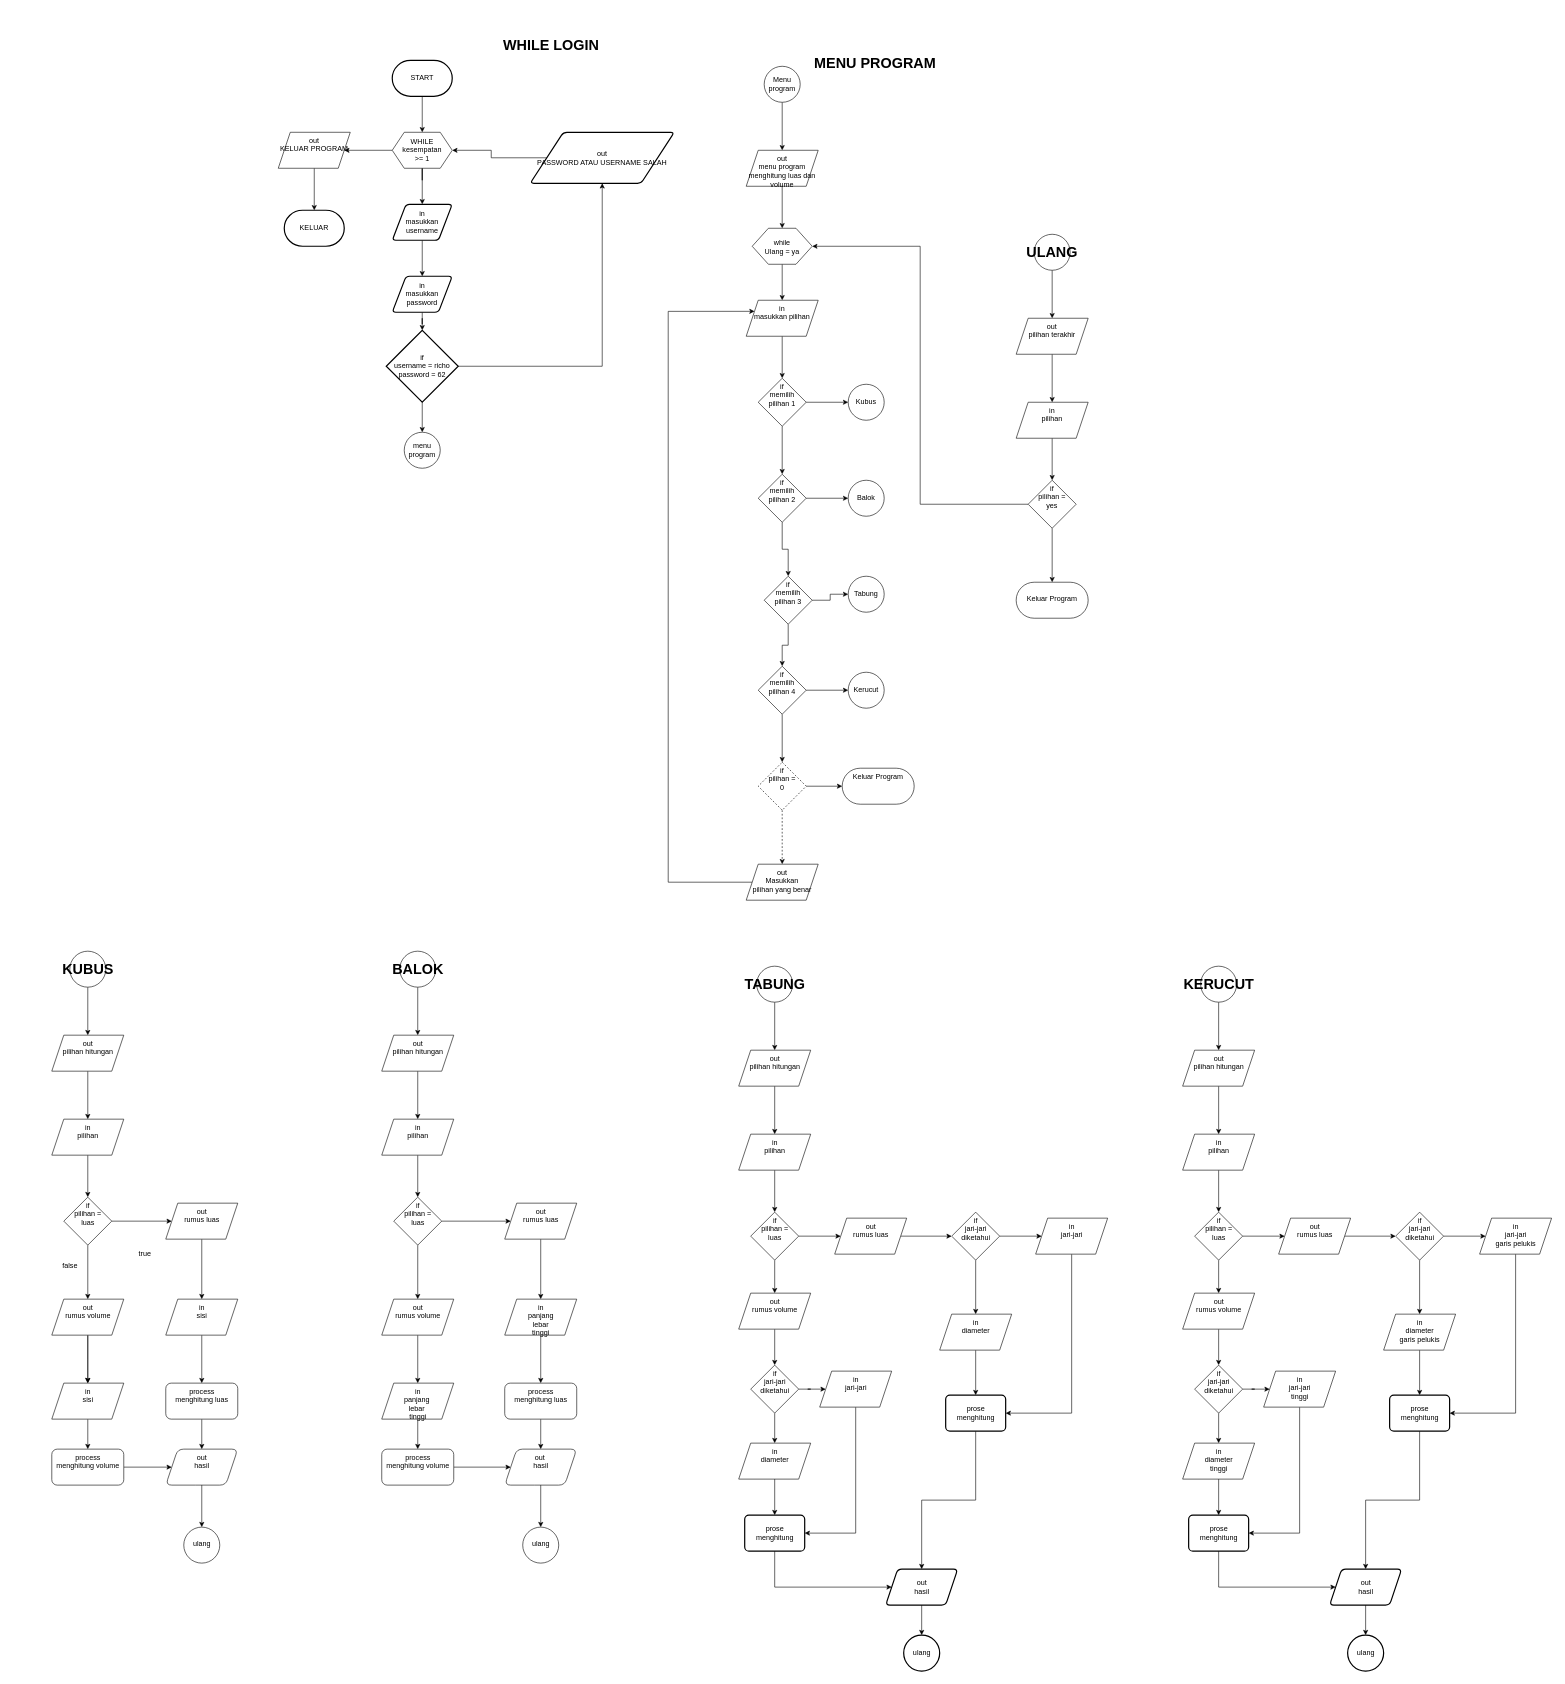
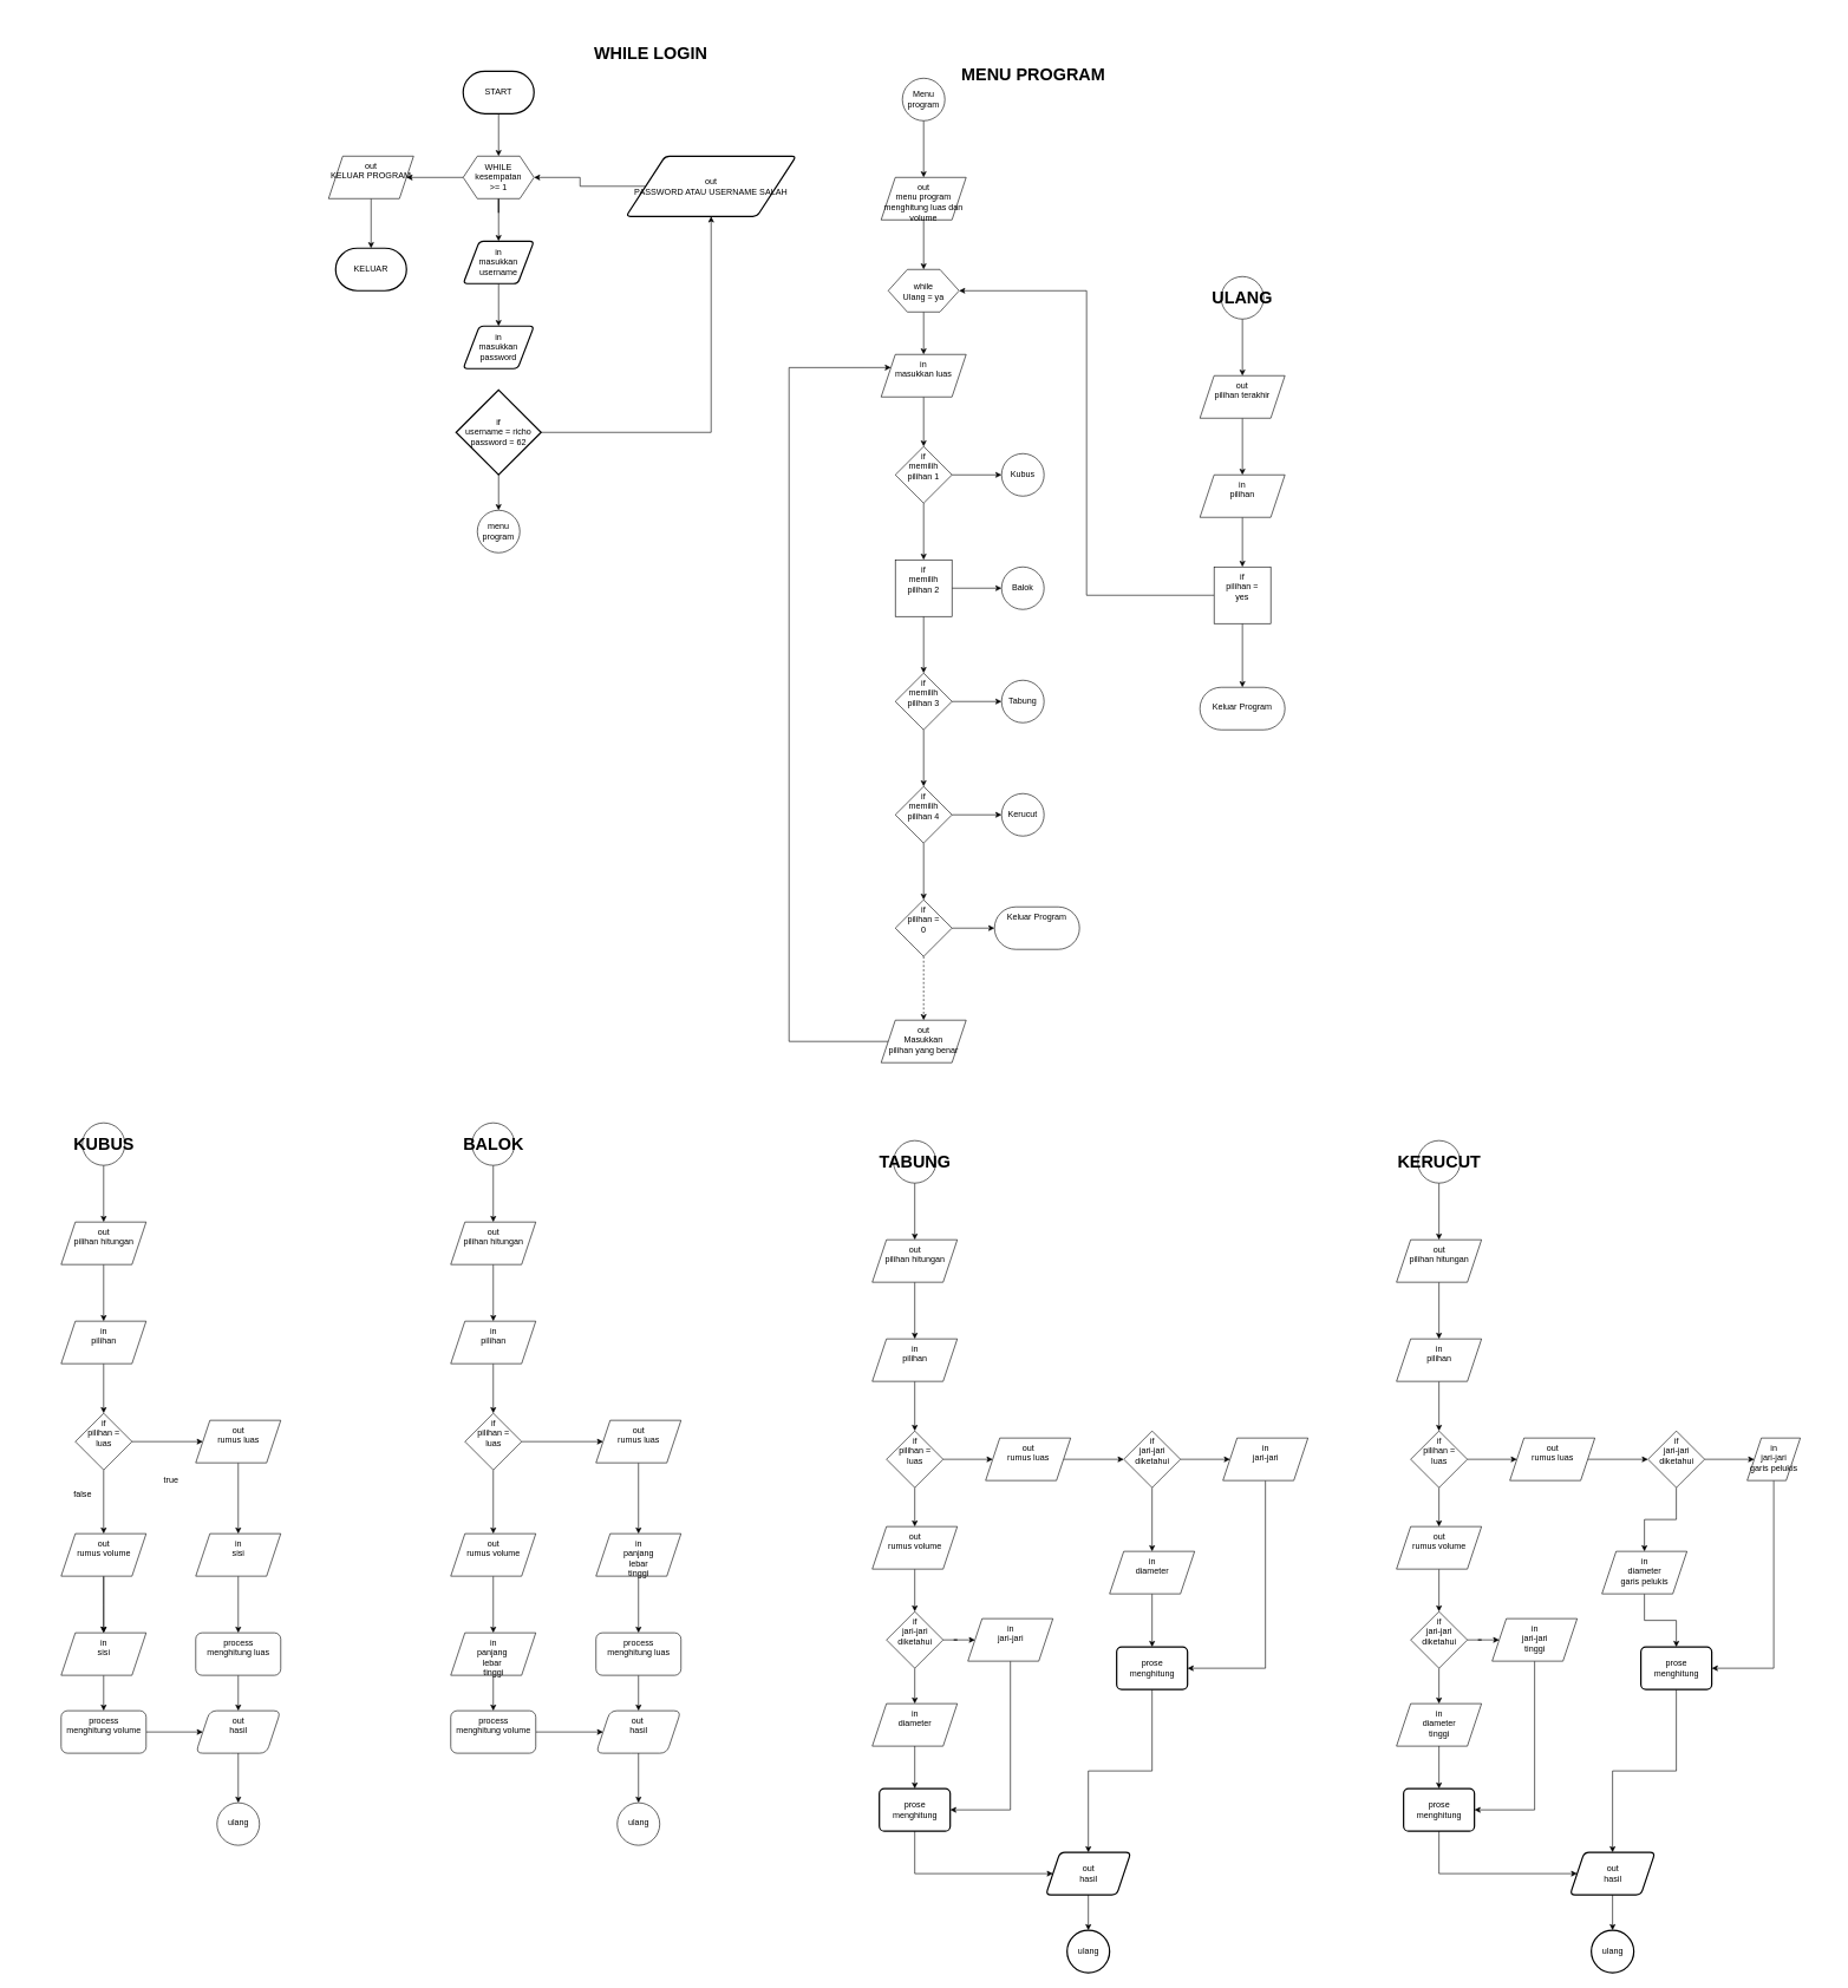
- <mxCell id="26" value="in&lt;div&gt;masukkan pilihan&lt;/div&gt;" style="shape=parallelogram;perimeter=parallelogramPerimeter;whiteSpace=wrap;html=1;fixedSize=1;verticalAlign=top;" vertex="1" parent="1"><mxGeometry x="1243" y="500" width="120" height="60" as="geometry" /></mxCell>
+ <mxCell id="26" value="in&lt;div&gt;masukkan luas&lt;/div&gt;" style="shape=parallelogram;perimeter=parallelogramPerimeter;whiteSpace=wrap;html=1;fixedSize=1;verticalAlign=top;" vertex="1" parent="1"><mxGeometry x="1243" y="500" width="120" height="60" as="geometry" /></mxCell>
- <mxCell id="5" value="" style="edgeStyle=orthogonalEdgeStyle;rounded=0;orthogonalLoop=1;jettySize=auto;html=1;" edge="1" parent="1" source="6" target="16"><mxGeometry relative="1" as="geometry" /></mxCell>
- <mxCell id="35" value="if&lt;div&gt;memilih pilihan 2&lt;/div&gt;" style="rhombus;whiteSpace=wrap;html=1;verticalAlign=top;" vertex="1" parent="1"><mxGeometry x="1263" y="790" width="80" height="80" as="geometry" /></mxCell>
+ <mxCell id="35" value="if&lt;div&gt;memilih pilihan 2&lt;/div&gt;" style="whiteSpace=wrap;html=1;verticalAlign=top;rounded=0;" vertex="1" parent="1"><mxGeometry x="1263" y="790" width="80" height="80" as="geometry" /></mxCell>
- <mxCell id="189" value="if&lt;div&gt;pilihan =&lt;/div&gt;&lt;div&gt;yes&lt;/div&gt;" style="rhombus;whiteSpace=wrap;html=1;verticalAlign=top;" vertex="1" parent="1"><mxGeometry x="1713" y="800" width="80" height="80" as="geometry" /></mxCell>
+ <mxCell id="189" value="if&lt;div&gt;pilihan =&lt;/div&gt;&lt;div&gt;yes&lt;/div&gt;" style="whiteSpace=wrap;html=1;verticalAlign=top;rounded=0;" vertex="1" parent="1"><mxGeometry x="1713" y="800" width="80" height="80" as="geometry" /></mxCell>
- <mxCell id="38" value="if&lt;div&gt;memilih pilihan 3&lt;/div&gt;" style="rhombus;whiteSpace=wrap;html=1;verticalAlign=top;" vertex="1" parent="1"><mxGeometry x="1273" y="960" width="80" height="80" as="geometry" /></mxCell>
+ <mxCell id="38" value="if&lt;div&gt;memilih pilihan 3&lt;/div&gt;" style="rhombus;whiteSpace=wrap;html=1;verticalAlign=top;" vertex="1" parent="1"><mxGeometry x="1263" y="950" width="80" height="80" as="geometry" /></mxCell>
- <mxCell id="194" value="if&lt;div&gt;pilihan =&lt;/div&gt;&lt;div&gt;0&lt;/div&gt;" style="rhombus;whiteSpace=wrap;html=1;verticalAlign=top;dashed=1;" vertex="1" parent="1"><mxGeometry x="1263" y="1270" width="80" height="80" as="geometry" /></mxCell>
+ <mxCell id="194" value="if&lt;div&gt;pilihan =&lt;/div&gt;&lt;div&gt;0&lt;/div&gt;" style="rhombus;whiteSpace=wrap;html=1;verticalAlign=top;" vertex="1" parent="1"><mxGeometry x="1263" y="1270" width="80" height="80" as="geometry" /></mxCell>
- <mxCell id="173" value="in&lt;div&gt;jari-jari&lt;/div&gt;&lt;div&gt;garis pelukis&lt;/div&gt;" style="shape=parallelogram;perimeter=parallelogramPerimeter;whiteSpace=wrap;html=1;fixedSize=1;verticalAlign=top;" vertex="1" parent="1"><mxGeometry x="2465.5" y="2030" width="120" height="60" as="geometry" /></mxCell>
+ <mxCell id="173" value="in&lt;div&gt;jari-jari&lt;/div&gt;&lt;div&gt;garis pelukis&lt;/div&gt;" style="shape=parallelogram;perimeter=parallelogramPerimeter;whiteSpace=wrap;html=1;fixedSize=1;verticalAlign=top;" vertex="1" parent="1"><mxGeometry x="2465.5" y="2030" width="75" height="60" as="geometry" /></mxCell>
- <mxCell id="175" value="in&lt;div&gt;diameter&lt;/div&gt;&lt;div&gt;garis pelukis&lt;/div&gt;" style="shape=parallelogram;perimeter=parallelogramPerimeter;whiteSpace=wrap;html=1;fixedSize=1;verticalAlign=top;" vertex="1" parent="1"><mxGeometry x="2305.5" y="2190" width="120" height="60" as="geometry" /></mxCell>
+ <mxCell id="175" value="in&lt;div&gt;diameter&lt;/div&gt;&lt;div&gt;garis pelukis&lt;/div&gt;" style="shape=parallelogram;perimeter=parallelogramPerimeter;whiteSpace=wrap;html=1;fixedSize=1;verticalAlign=top;" vertex="1" parent="1"><mxGeometry x="2260.5" y="2190" width="120" height="60" as="geometry" /></mxCell>
